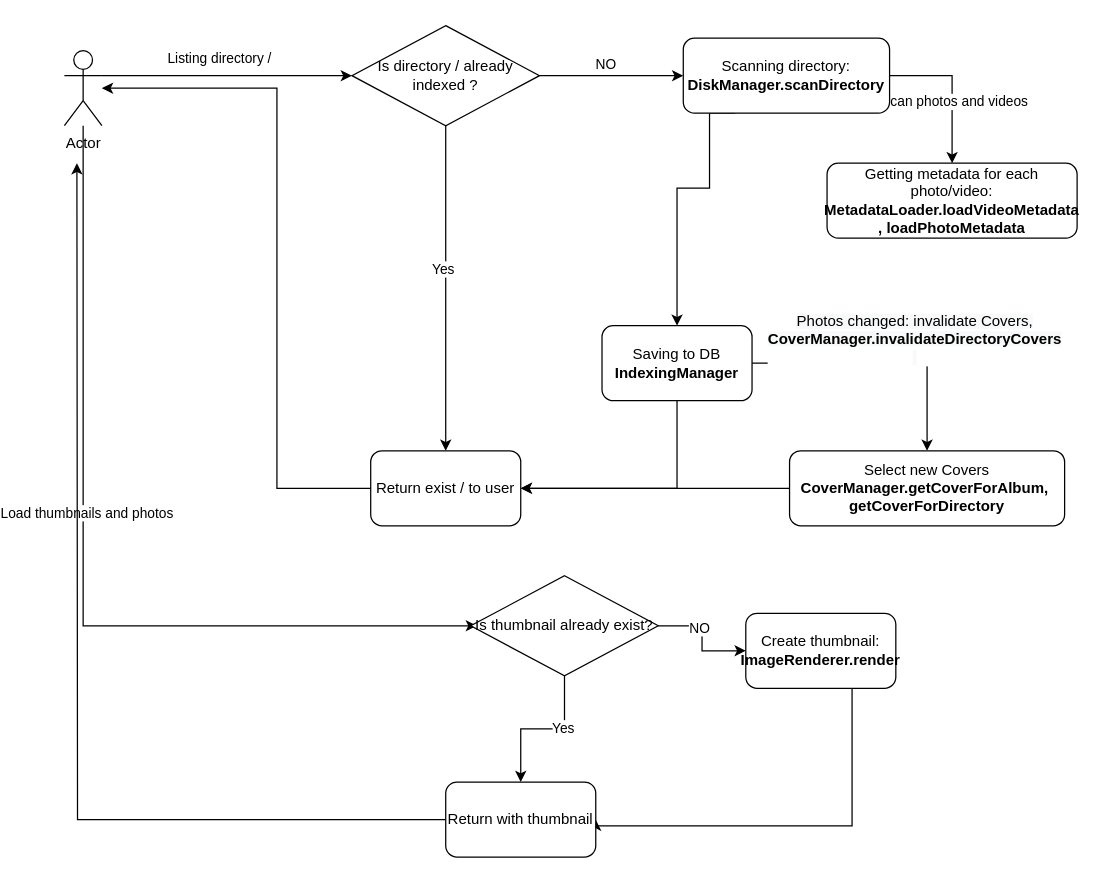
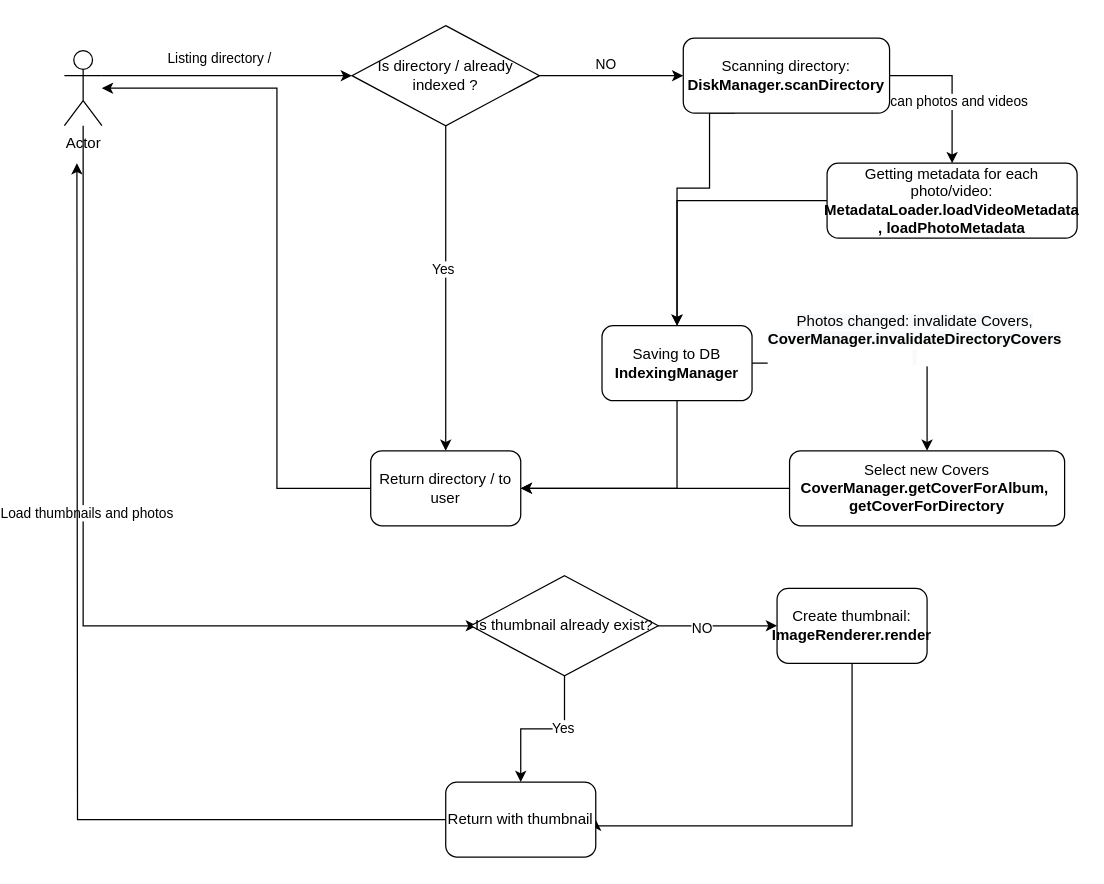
+ <mxCell id="16" style="edgeStyle=orthogonalEdgeStyle;rounded=0;orthogonalLoop=1;jettySize=auto;html=1;" edge="1" parent="1" source="17" target="21"><mxGeometry relative="1" as="geometry" /></mxCell>
- <mxCell id="25" value="Return exist / to user" style="rounded=1;whiteSpace=wrap;html=1;" vertex="1" parent="1"><mxGeometry x="265" y="360" width="120" height="60" as="geometry" /></mxCell>
+ <mxCell id="25" value="Return directory / to user" style="rounded=1;whiteSpace=wrap;html=1;" vertex="1" parent="1"><mxGeometry x="265" y="360" width="120" height="60" as="geometry" /></mxCell>
- <mxCell id="32" value="Create thumbnail:&lt;br&gt;&lt;b&gt;ImageRenderer.render&lt;/b&gt;" style="rounded=1;whiteSpace=wrap;html=1;" vertex="1" parent="1"><mxGeometry x="565" y="490" width="120" height="60" as="geometry" /></mxCell>
+ <mxCell id="32" value="Create thumbnail:&lt;br&gt;&lt;b&gt;ImageRenderer.render&lt;/b&gt;" style="rounded=1;whiteSpace=wrap;html=1;" vertex="1" parent="1"><mxGeometry x="590" y="470" width="120" height="60" as="geometry" /></mxCell>
